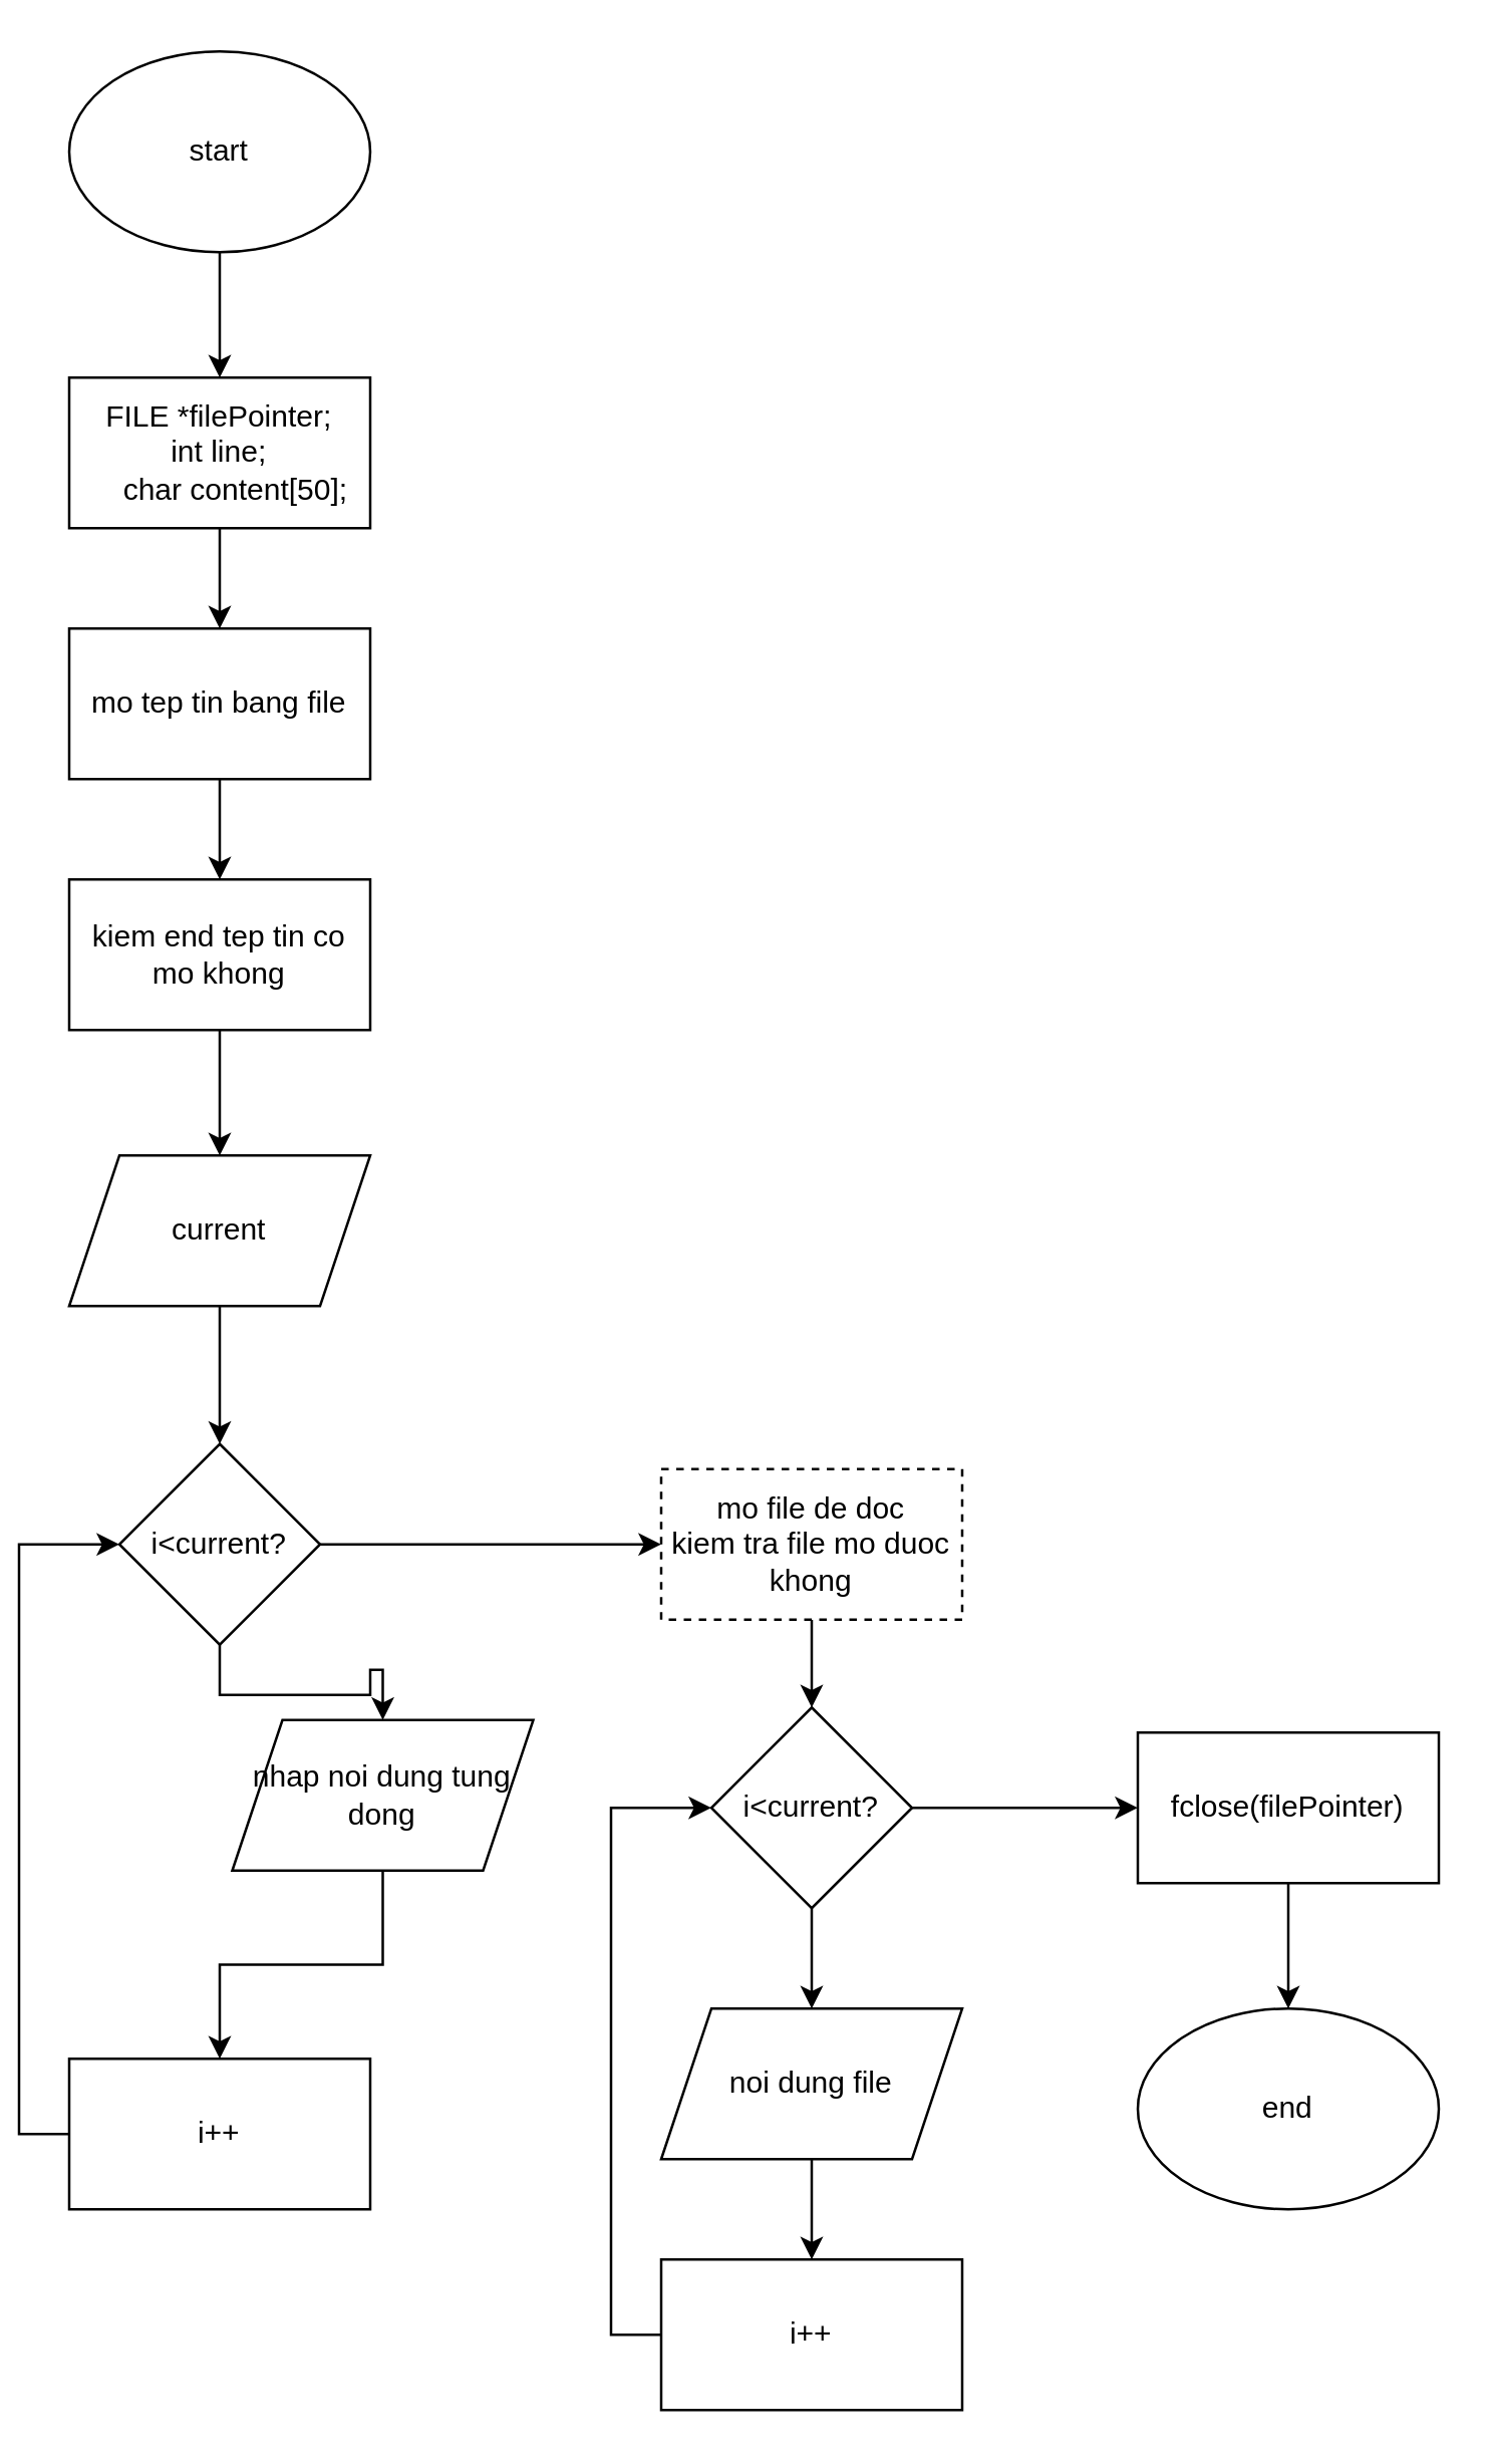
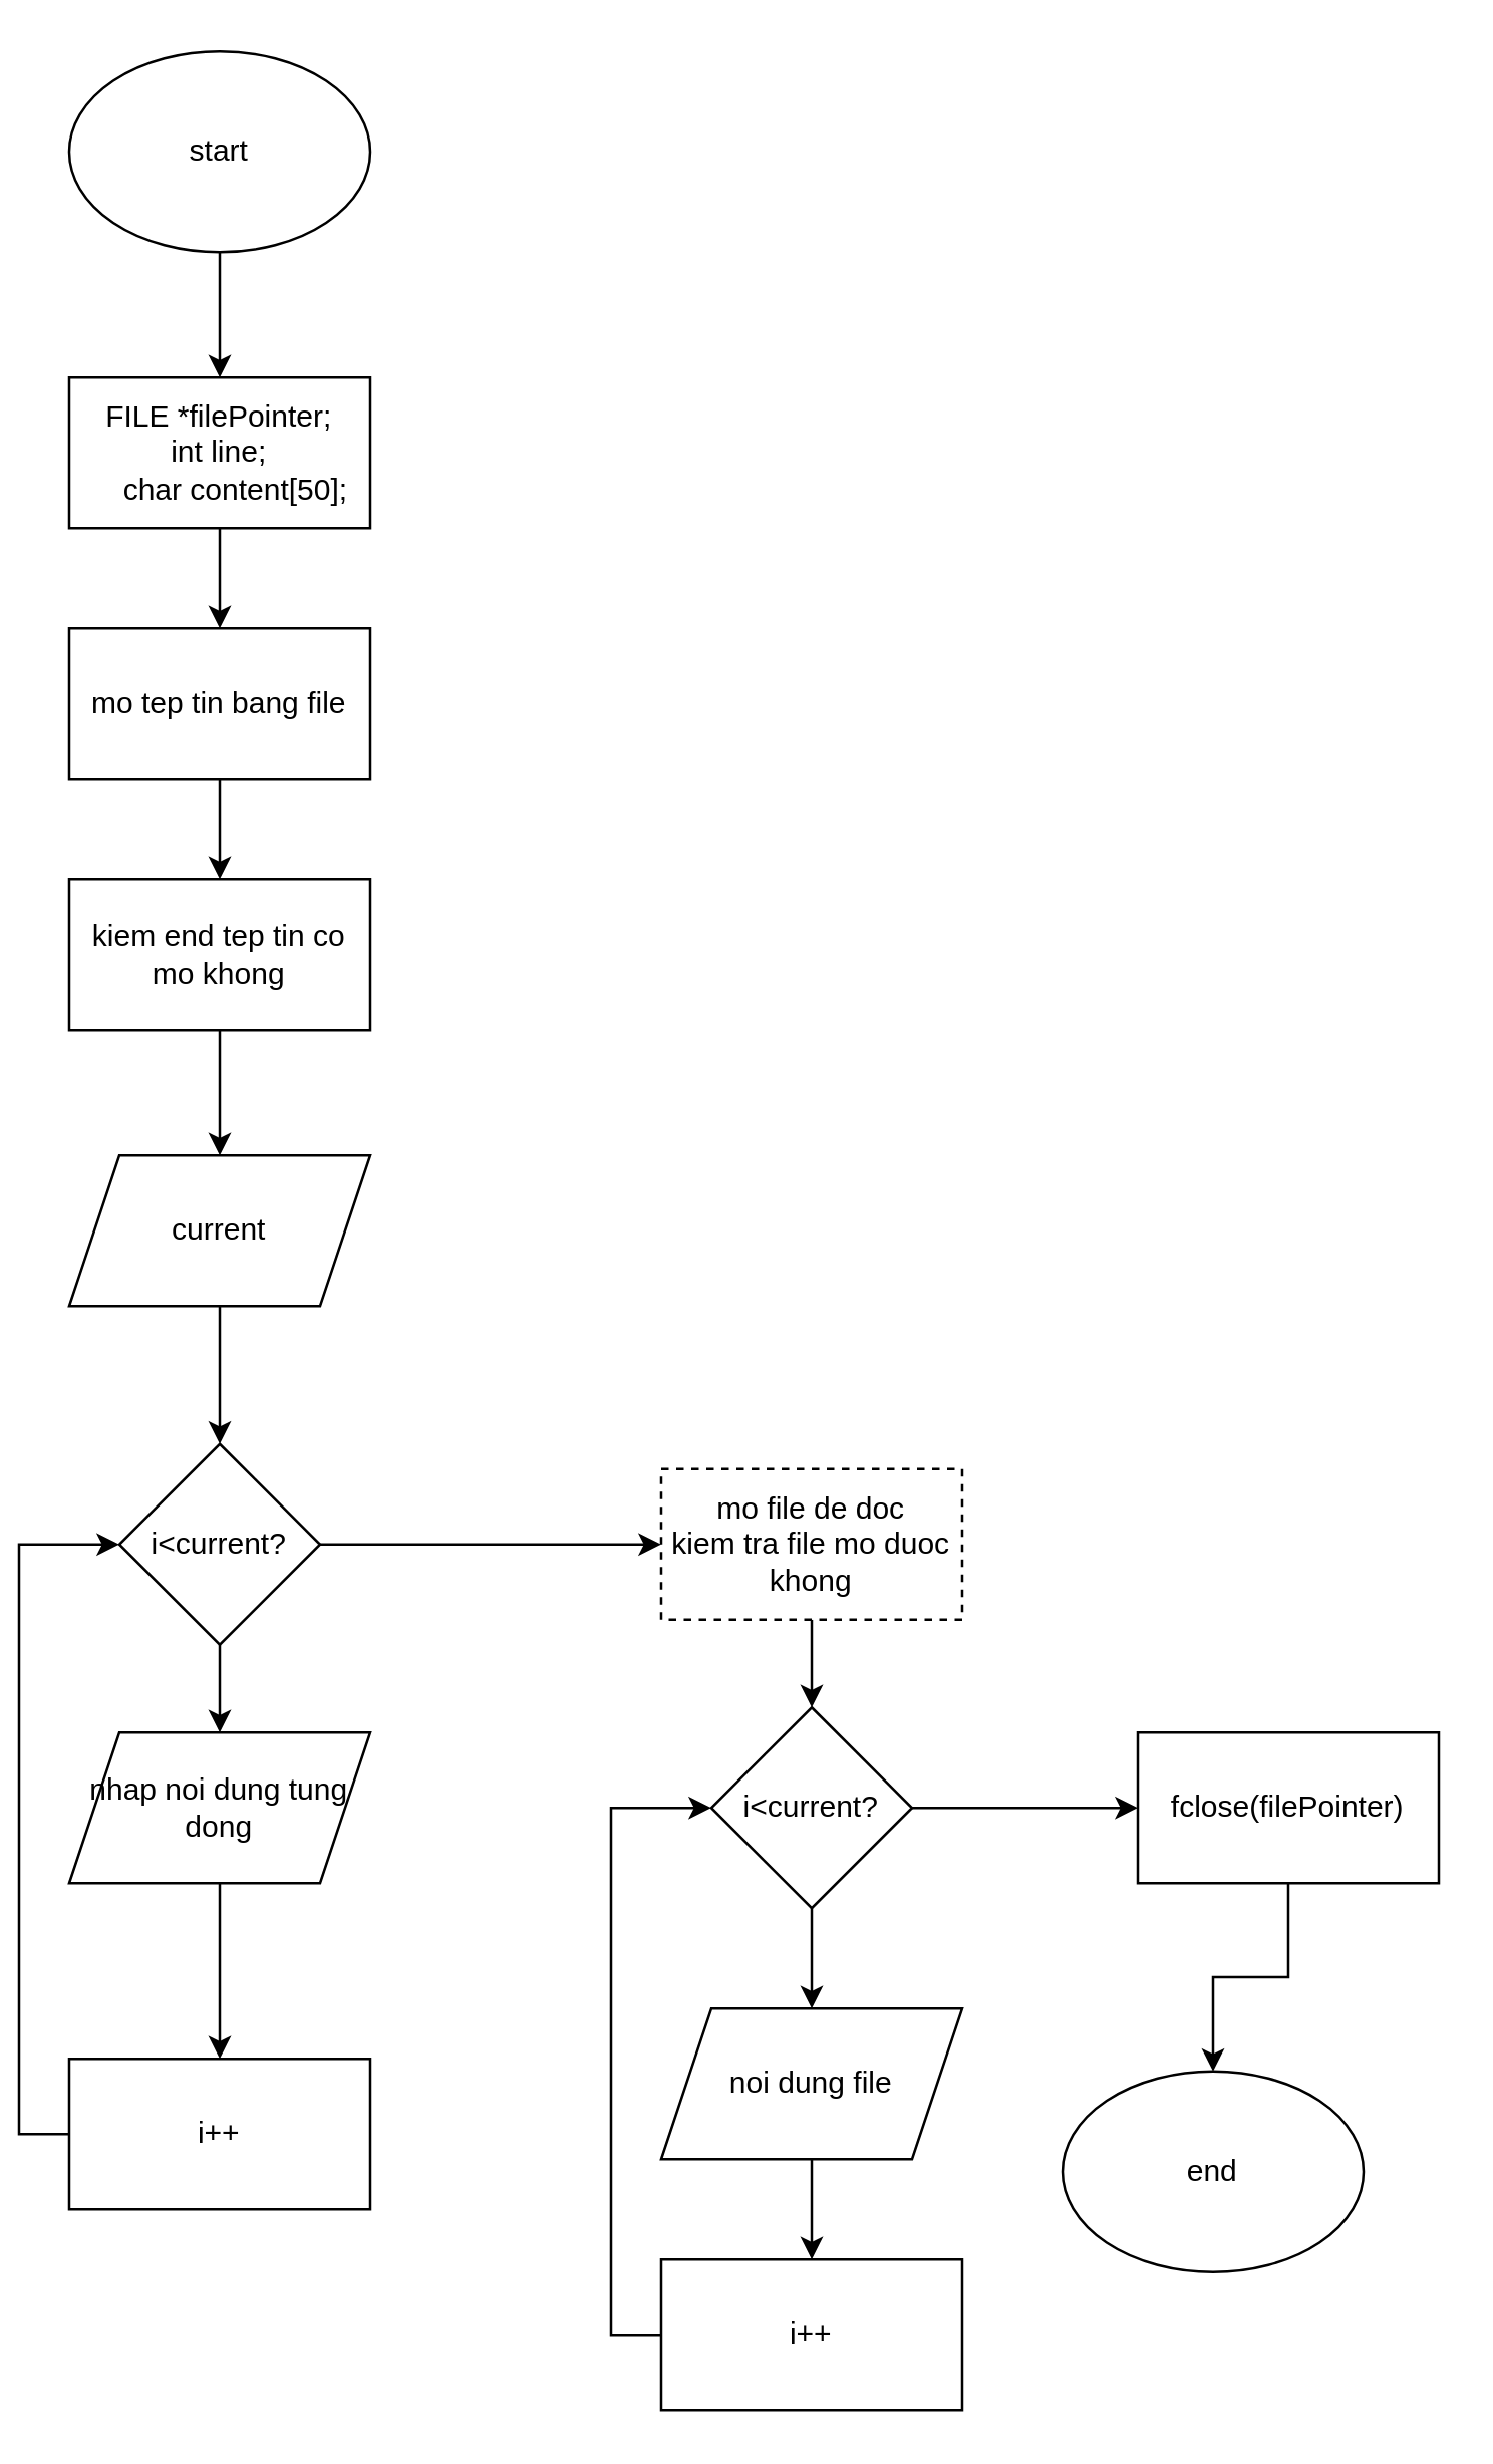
- <mxCell id="16" value="nhap noi dung tung dong" style="shape=parallelogram;perimeter=parallelogramPerimeter;whiteSpace=wrap;html=1;fixedSize=1;" parent="1" vertex="1"><mxGeometry x="85" y="685" width="120" height="60" as="geometry" /></mxCell>
+ <mxCell id="16" value="nhap noi dung tung dong" style="shape=parallelogram;perimeter=parallelogramPerimeter;whiteSpace=wrap;html=1;fixedSize=1;" parent="1" vertex="1"><mxGeometry x="20" y="690" width="120" height="60" as="geometry" /></mxCell>
- <mxCell id="30" value="end" style="ellipse;whiteSpace=wrap;html=1;" parent="1" vertex="1"><mxGeometry x="446" y="800" width="120" height="80" as="geometry" /></mxCell>
+ <mxCell id="30" value="end" style="ellipse;whiteSpace=wrap;html=1;" parent="1" vertex="1"><mxGeometry x="416" y="825" width="120" height="80" as="geometry" /></mxCell>
